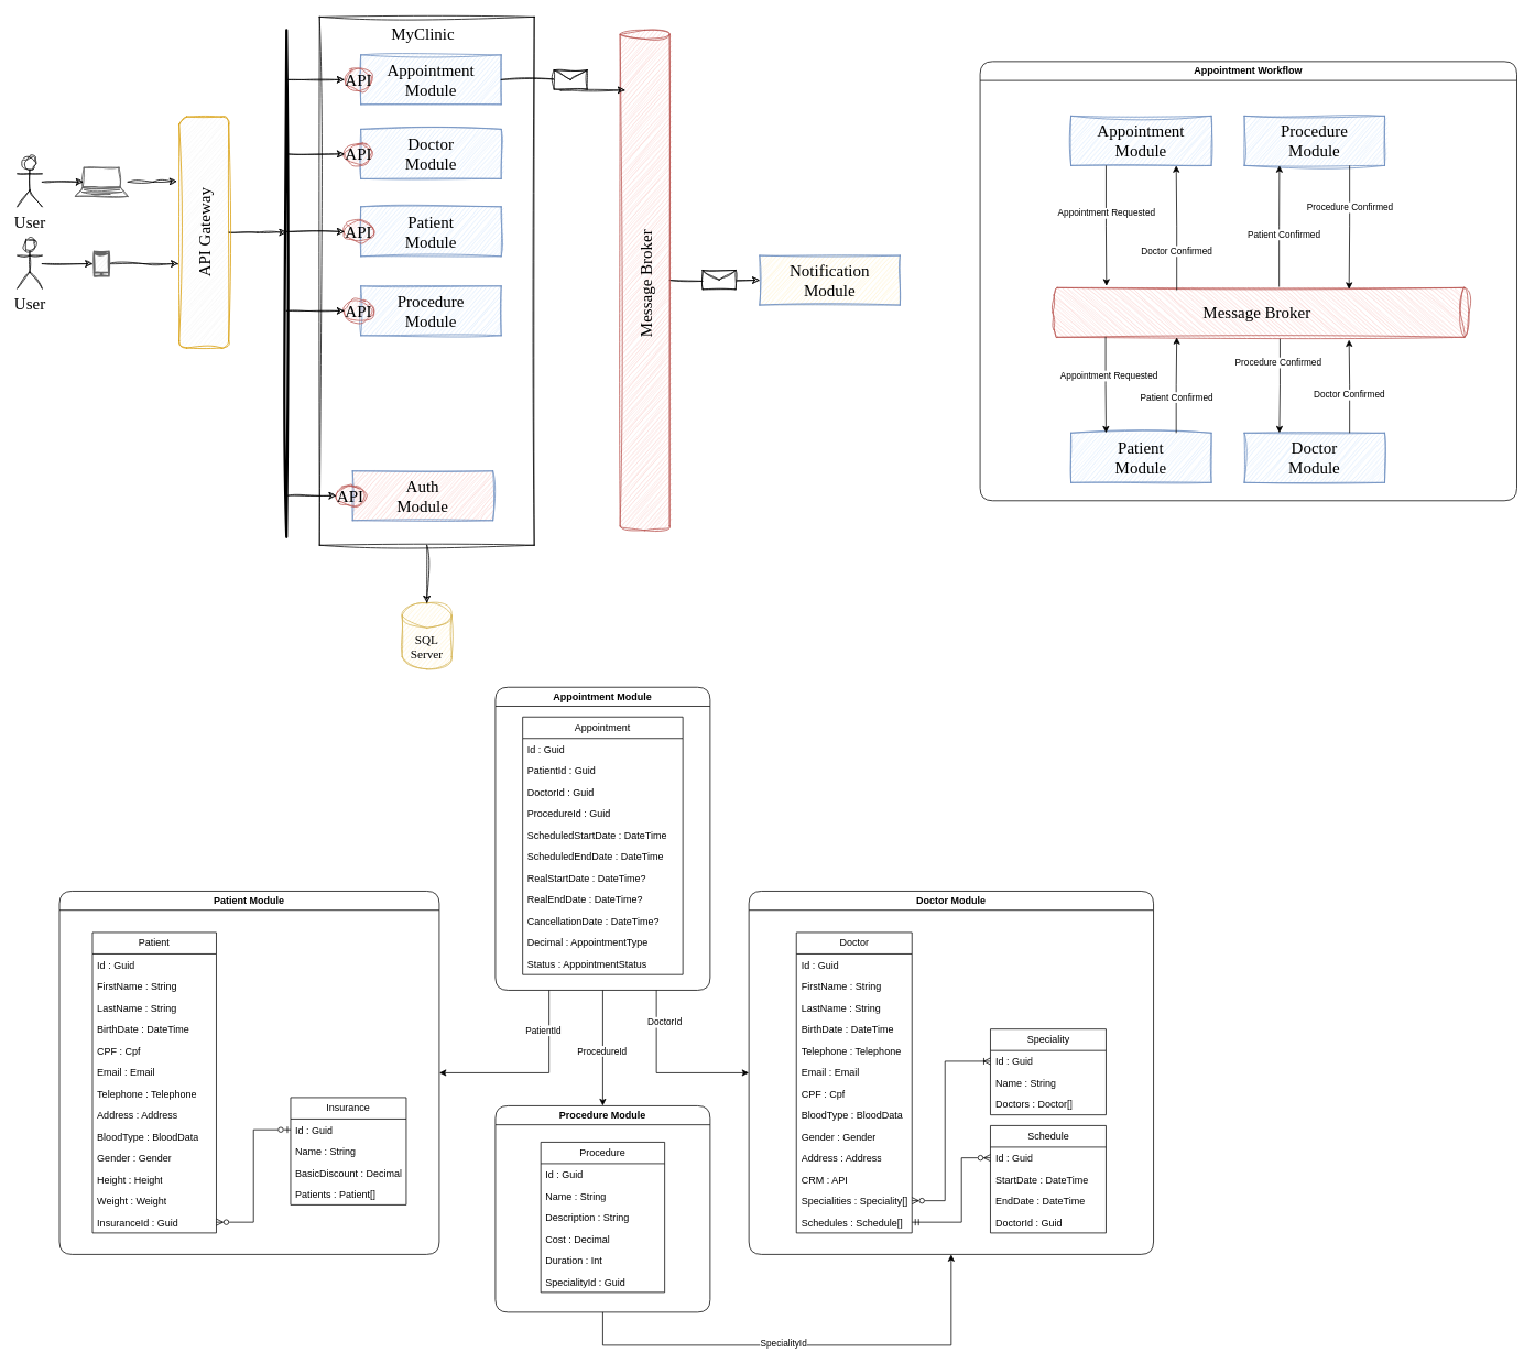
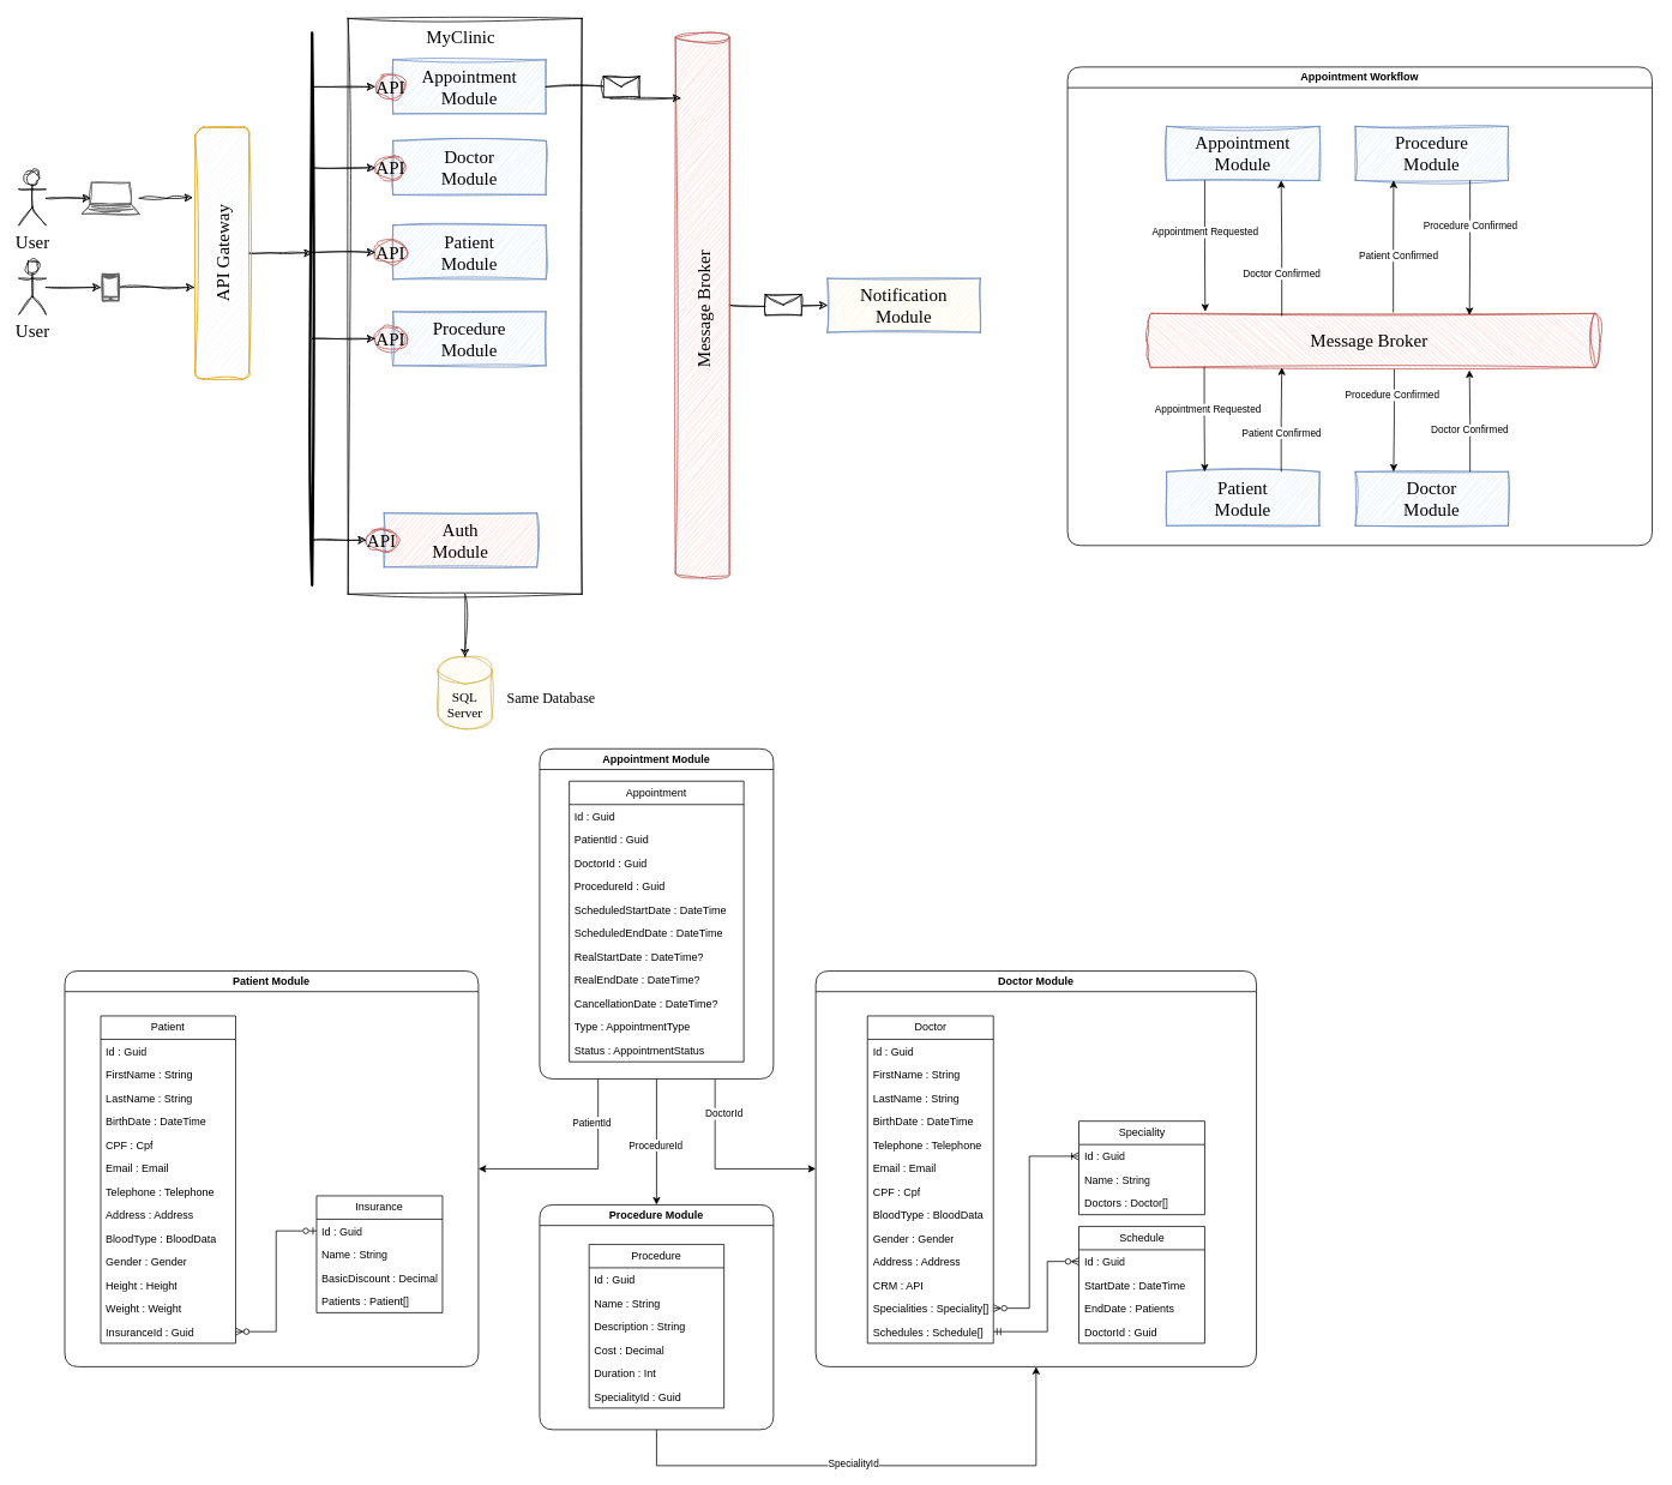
+ <mxCell id="36" value="Same Database" style="text;html=1;align=left;verticalAlign=middle;resizable=0;points=[];autosize=1;strokeColor=none;fillColor=none;fontSize=16;fontFamily=Architects Daughter;" parent="1" vertex="1"><mxGeometry x="561" y="760" width="140" height="30" as="geometry" /></mxCell>
- <mxCell id="107" value="Decimal : AppointmentType" style="text;strokeColor=none;fillColor=none;align=left;verticalAlign=top;spacingLeft=4;spacingRight=4;overflow=hidden;rotatable=0;points=[[0,0.5],[1,0.5]];portConstraint=eastwest;whiteSpace=wrap;html=1;" parent="97" vertex="1"><mxGeometry y="260" width="194" height="26" as="geometry" /></mxCell>
+ <mxCell id="107" value="Type : AppointmentType" style="text;strokeColor=none;fillColor=none;align=left;verticalAlign=top;spacingLeft=4;spacingRight=4;overflow=hidden;rotatable=0;points=[[0,0.5],[1,0.5]];portConstraint=eastwest;whiteSpace=wrap;html=1;" parent="97" vertex="1"><mxGeometry y="260" width="194" height="26" as="geometry" /></mxCell>
- <mxCell id="65" value="EndDate : DateTime" style="text;strokeColor=none;fillColor=none;align=left;verticalAlign=top;spacingLeft=4;spacingRight=4;overflow=hidden;rotatable=0;points=[[0,0.5],[1,0.5]];portConstraint=eastwest;whiteSpace=wrap;html=1;" parent="62" vertex="1"><mxGeometry y="78" width="140" height="26" as="geometry" /></mxCell>
+ <mxCell id="65" value="EndDate : Patients" style="text;strokeColor=none;fillColor=none;align=left;verticalAlign=top;spacingLeft=4;spacingRight=4;overflow=hidden;rotatable=0;points=[[0,0.5],[1,0.5]];portConstraint=eastwest;whiteSpace=wrap;html=1;" parent="62" vertex="1"><mxGeometry y="78" width="140" height="26" as="geometry" /></mxCell>
